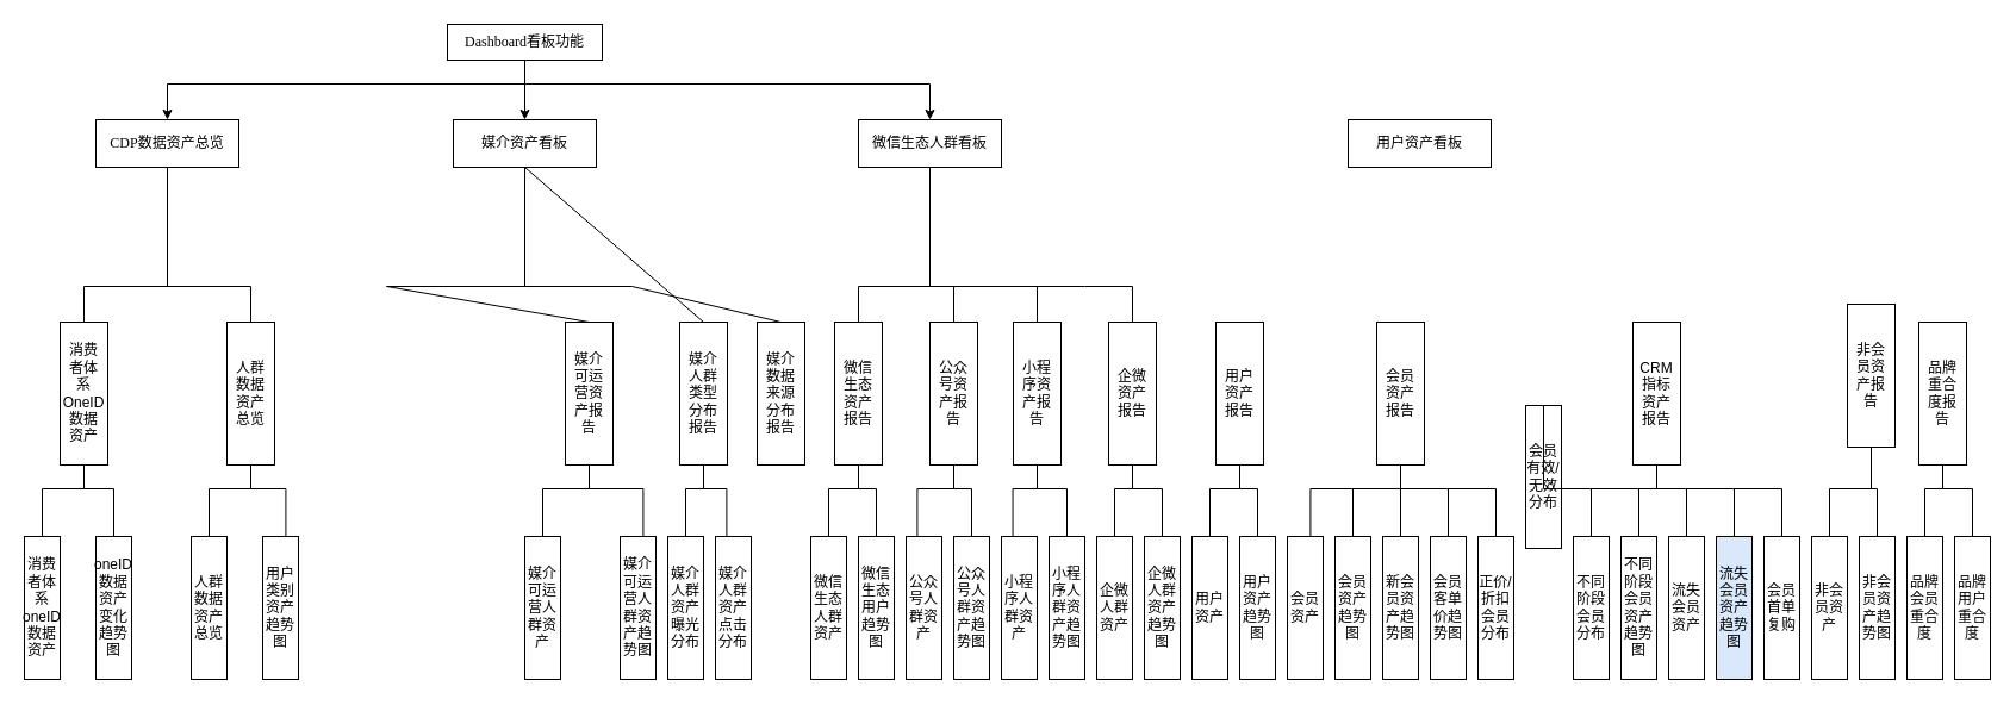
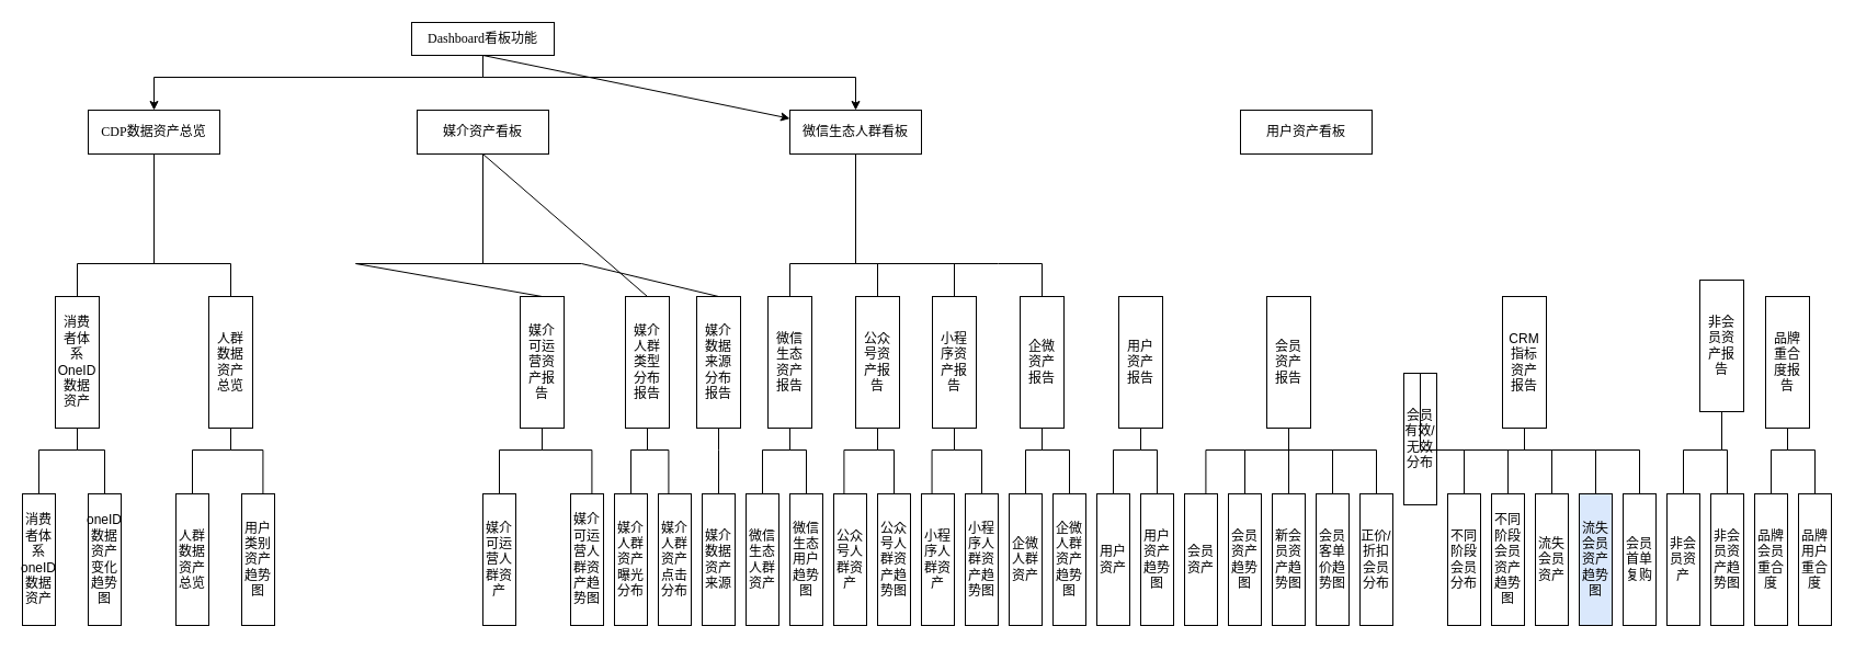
- <mxCell id="6" value="" style="endArrow=classic;html=1;rounded=0;entryX=0.5;entryY=0;entryDx=0;entryDy=0;exitX=0.5;exitY=1;exitDx=0;exitDy=0;" parent="1" source="2" target="3" edge="1"><mxGeometry width="50" height="50" relative="1" as="geometry"><mxPoint x="250" y="210" as="sourcePoint" /><mxPoint x="310" y="100" as="targetPoint" /></mxGeometry></mxCell>
+ <mxCell id="6" value="" style="endArrow=classic;html=1;rounded=0;exitX=0.5;exitY=1;exitDx=0;exitDy=0;" parent="1" source="2" target="50" edge="1"><mxGeometry width="50" height="50" relative="1" as="geometry"><mxPoint x="250" y="210" as="sourcePoint" /><mxPoint x="310" y="100" as="targetPoint" /></mxGeometry></mxCell>
+ <mxCell id="43" value="" style="endArrow=none;html=1;rounded=0;fontFamily=Helvetica;fontSize=12;edgeStyle=elbowEdgeStyle;elbow=vertical;entryX=0.5;entryY=1;entryDx=0;entryDy=0;exitX=0.5;exitY=0;exitDx=0;exitDy=0;" parent="1" target="9" edge="1" source="21"><mxGeometry width="50" height="50" relative="1" as="geometry"><mxPoint x="670" y="450" as="sourcePoint" /><mxPoint x="670" y="390" as="targetPoint" /><Array as="points"><mxPoint x="660" y="410" /></Array></mxGeometry></mxCell>
+ <mxCell id="21" value="媒介数据资产来源" style="rounded=0;whiteSpace=wrap;html=1;" parent="1" vertex="1"><mxGeometry x="640" y="450" width="30" height="120" as="geometry" /></mxCell>
